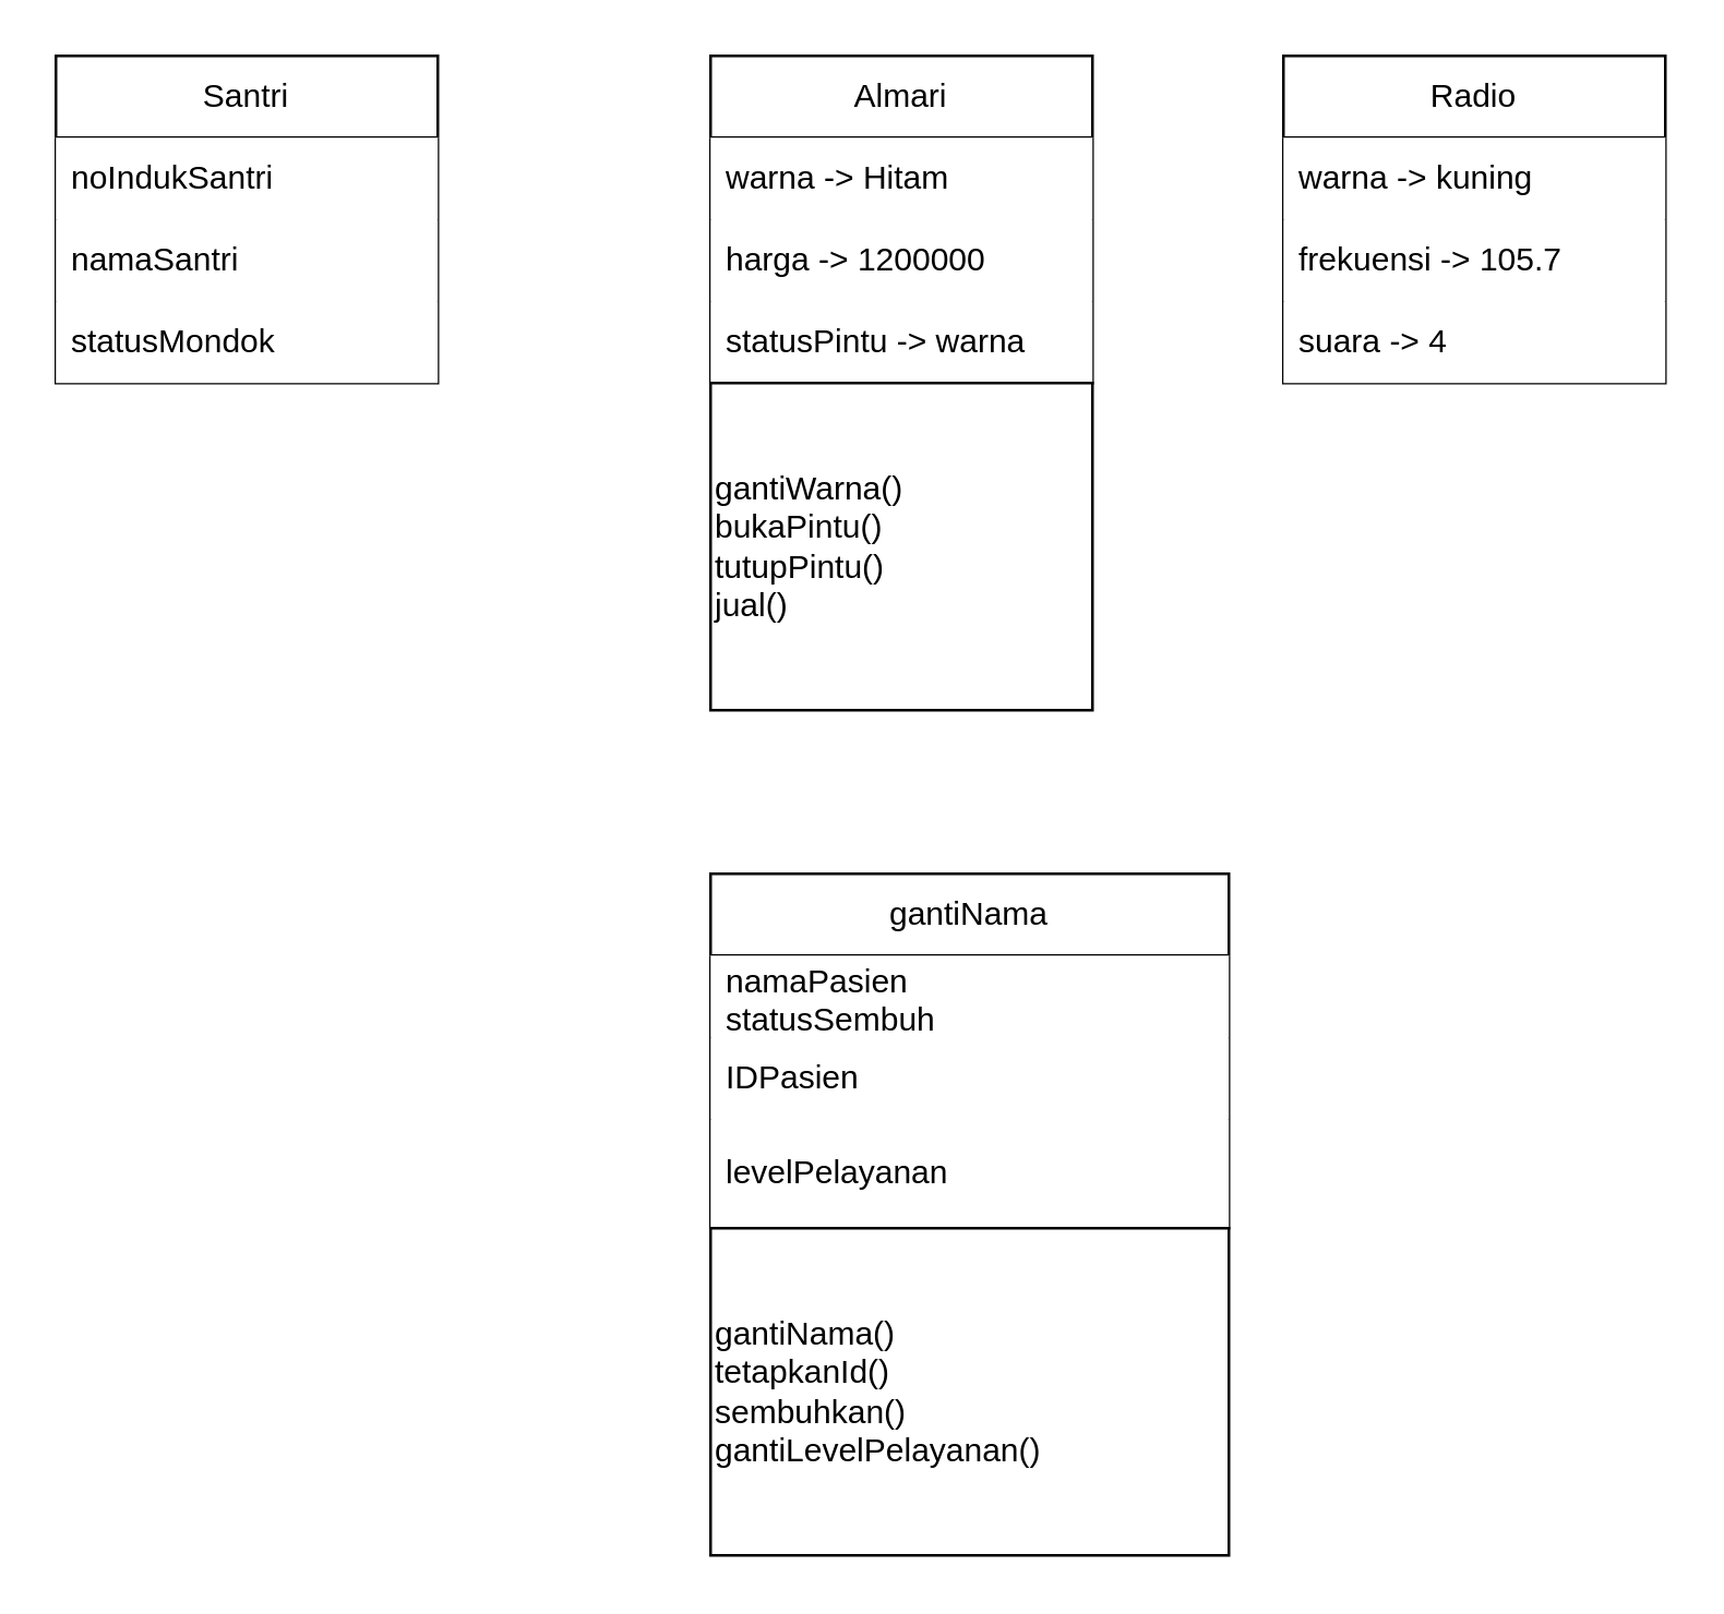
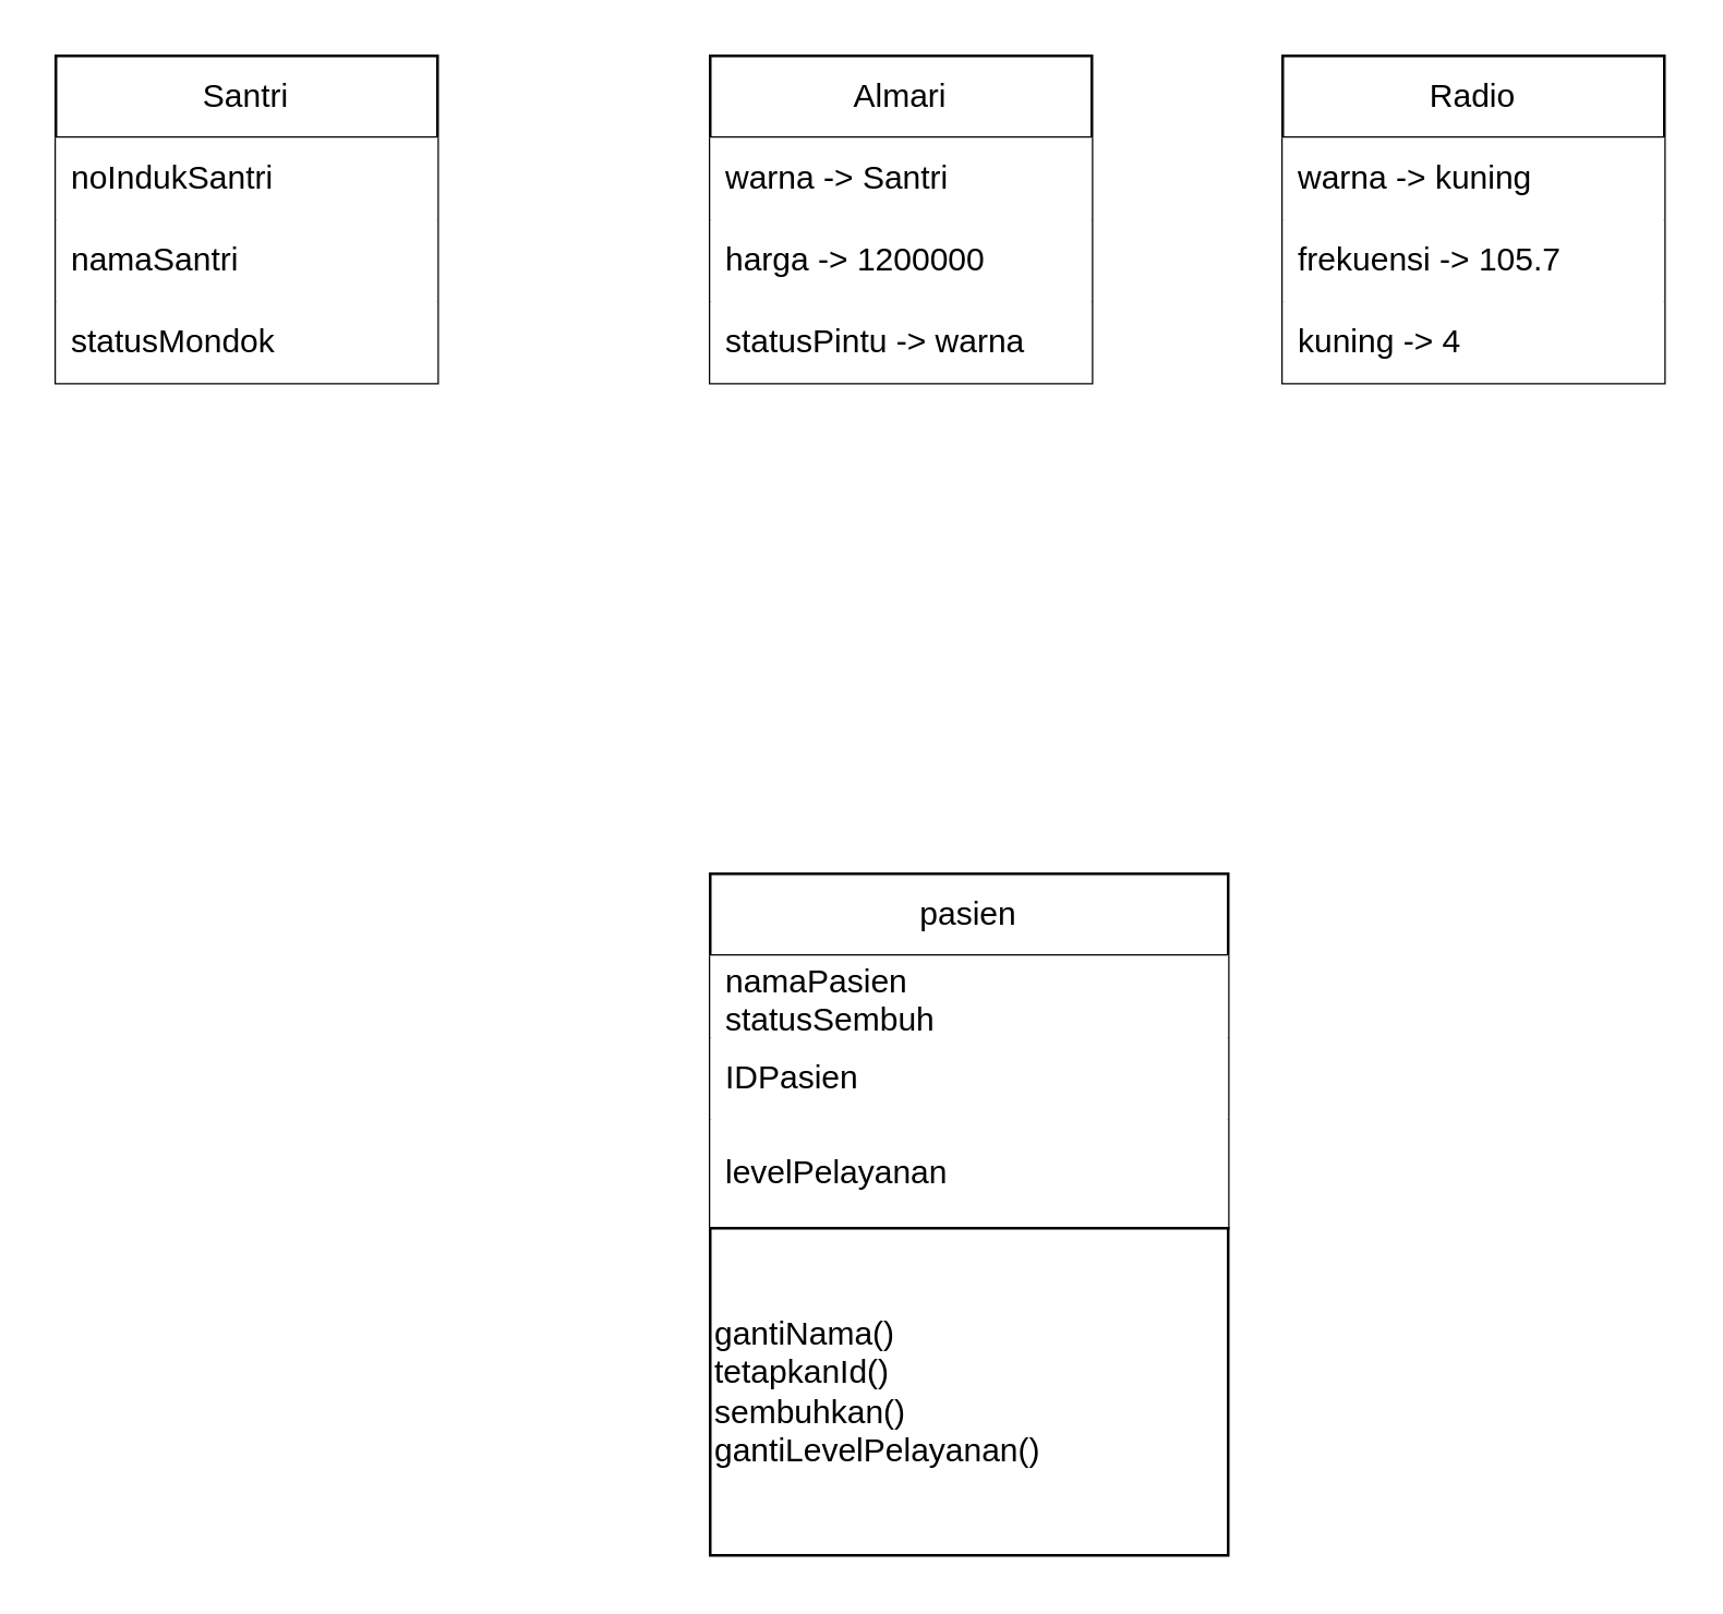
- <mxCell id="3" value="warna -&amp;gt; Hitam" style="text;align=left;verticalAlign=middle;spacingLeft=4;spacingRight=4;overflow=hidden;points=[[0,0.5],[1,0.5]];portConstraint=eastwest;rotatable=0;whiteSpace=wrap;html=1;fillColor=default;" vertex="1" parent="2"><mxGeometry y="30" width="140" height="30" as="geometry" /></mxCell>
+ <mxCell id="3" value="warna -&amp;gt; Santri" style="text;align=left;verticalAlign=middle;spacingLeft=4;spacingRight=4;overflow=hidden;points=[[0,0.5],[1,0.5]];portConstraint=eastwest;rotatable=0;whiteSpace=wrap;html=1;fillColor=default;" vertex="1" parent="2"><mxGeometry y="30" width="140" height="30" as="geometry" /></mxCell>
- <mxCell id="10" value="suara -&amp;gt; 4" style="text;align=left;verticalAlign=middle;spacingLeft=4;spacingRight=4;overflow=hidden;points=[[0,0.5],[1,0.5]];portConstraint=eastwest;rotatable=0;whiteSpace=wrap;html=1;fillColor=default;" vertex="1" parent="7"><mxGeometry y="90" width="140" height="30" as="geometry" /></mxCell>
+ <mxCell id="10" value="kuning -&amp;gt; 4" style="text;align=left;verticalAlign=middle;spacingLeft=4;spacingRight=4;overflow=hidden;points=[[0,0.5],[1,0.5]];portConstraint=eastwest;rotatable=0;whiteSpace=wrap;html=1;fillColor=default;" vertex="1" parent="7"><mxGeometry y="90" width="140" height="30" as="geometry" /></mxCell>
- <mxCell id="6" value="gantiWarna()&lt;br&gt;bukaPintu()&lt;br&gt;tutupPintu()&lt;br&gt;jual()" style="rounded=0;whiteSpace=wrap;html=1;align=left;" vertex="1" parent="1"><mxGeometry x="260" y="140" width="140" height="120" as="geometry" /></mxCell>
- <mxCell id="15" value="gantiNama" style="swimlane;fontStyle=0;childLayout=stackLayout;horizontal=1;startSize=30;horizontalStack=0;resizeParent=1;resizeParentMax=0;resizeLast=0;collapsible=1;marginBottom=0;whiteSpace=wrap;html=1;strokeWidth=1;" vertex="1" parent="1"><mxGeometry x="260" y="320" width="190" height="130" as="geometry"><mxRectangle x="350" y="210" width="70" height="30" as="alternateBounds" /></mxGeometry></mxCell>
+ <mxCell id="15" value="pasien" style="swimlane;fontStyle=0;childLayout=stackLayout;horizontal=1;startSize=30;horizontalStack=0;resizeParent=1;resizeParentMax=0;resizeLast=0;collapsible=1;marginBottom=0;whiteSpace=wrap;html=1;strokeWidth=1;" vertex="1" parent="1"><mxGeometry x="260" y="320" width="190" height="130" as="geometry"><mxRectangle x="350" y="210" width="70" height="30" as="alternateBounds" /></mxGeometry></mxCell>
